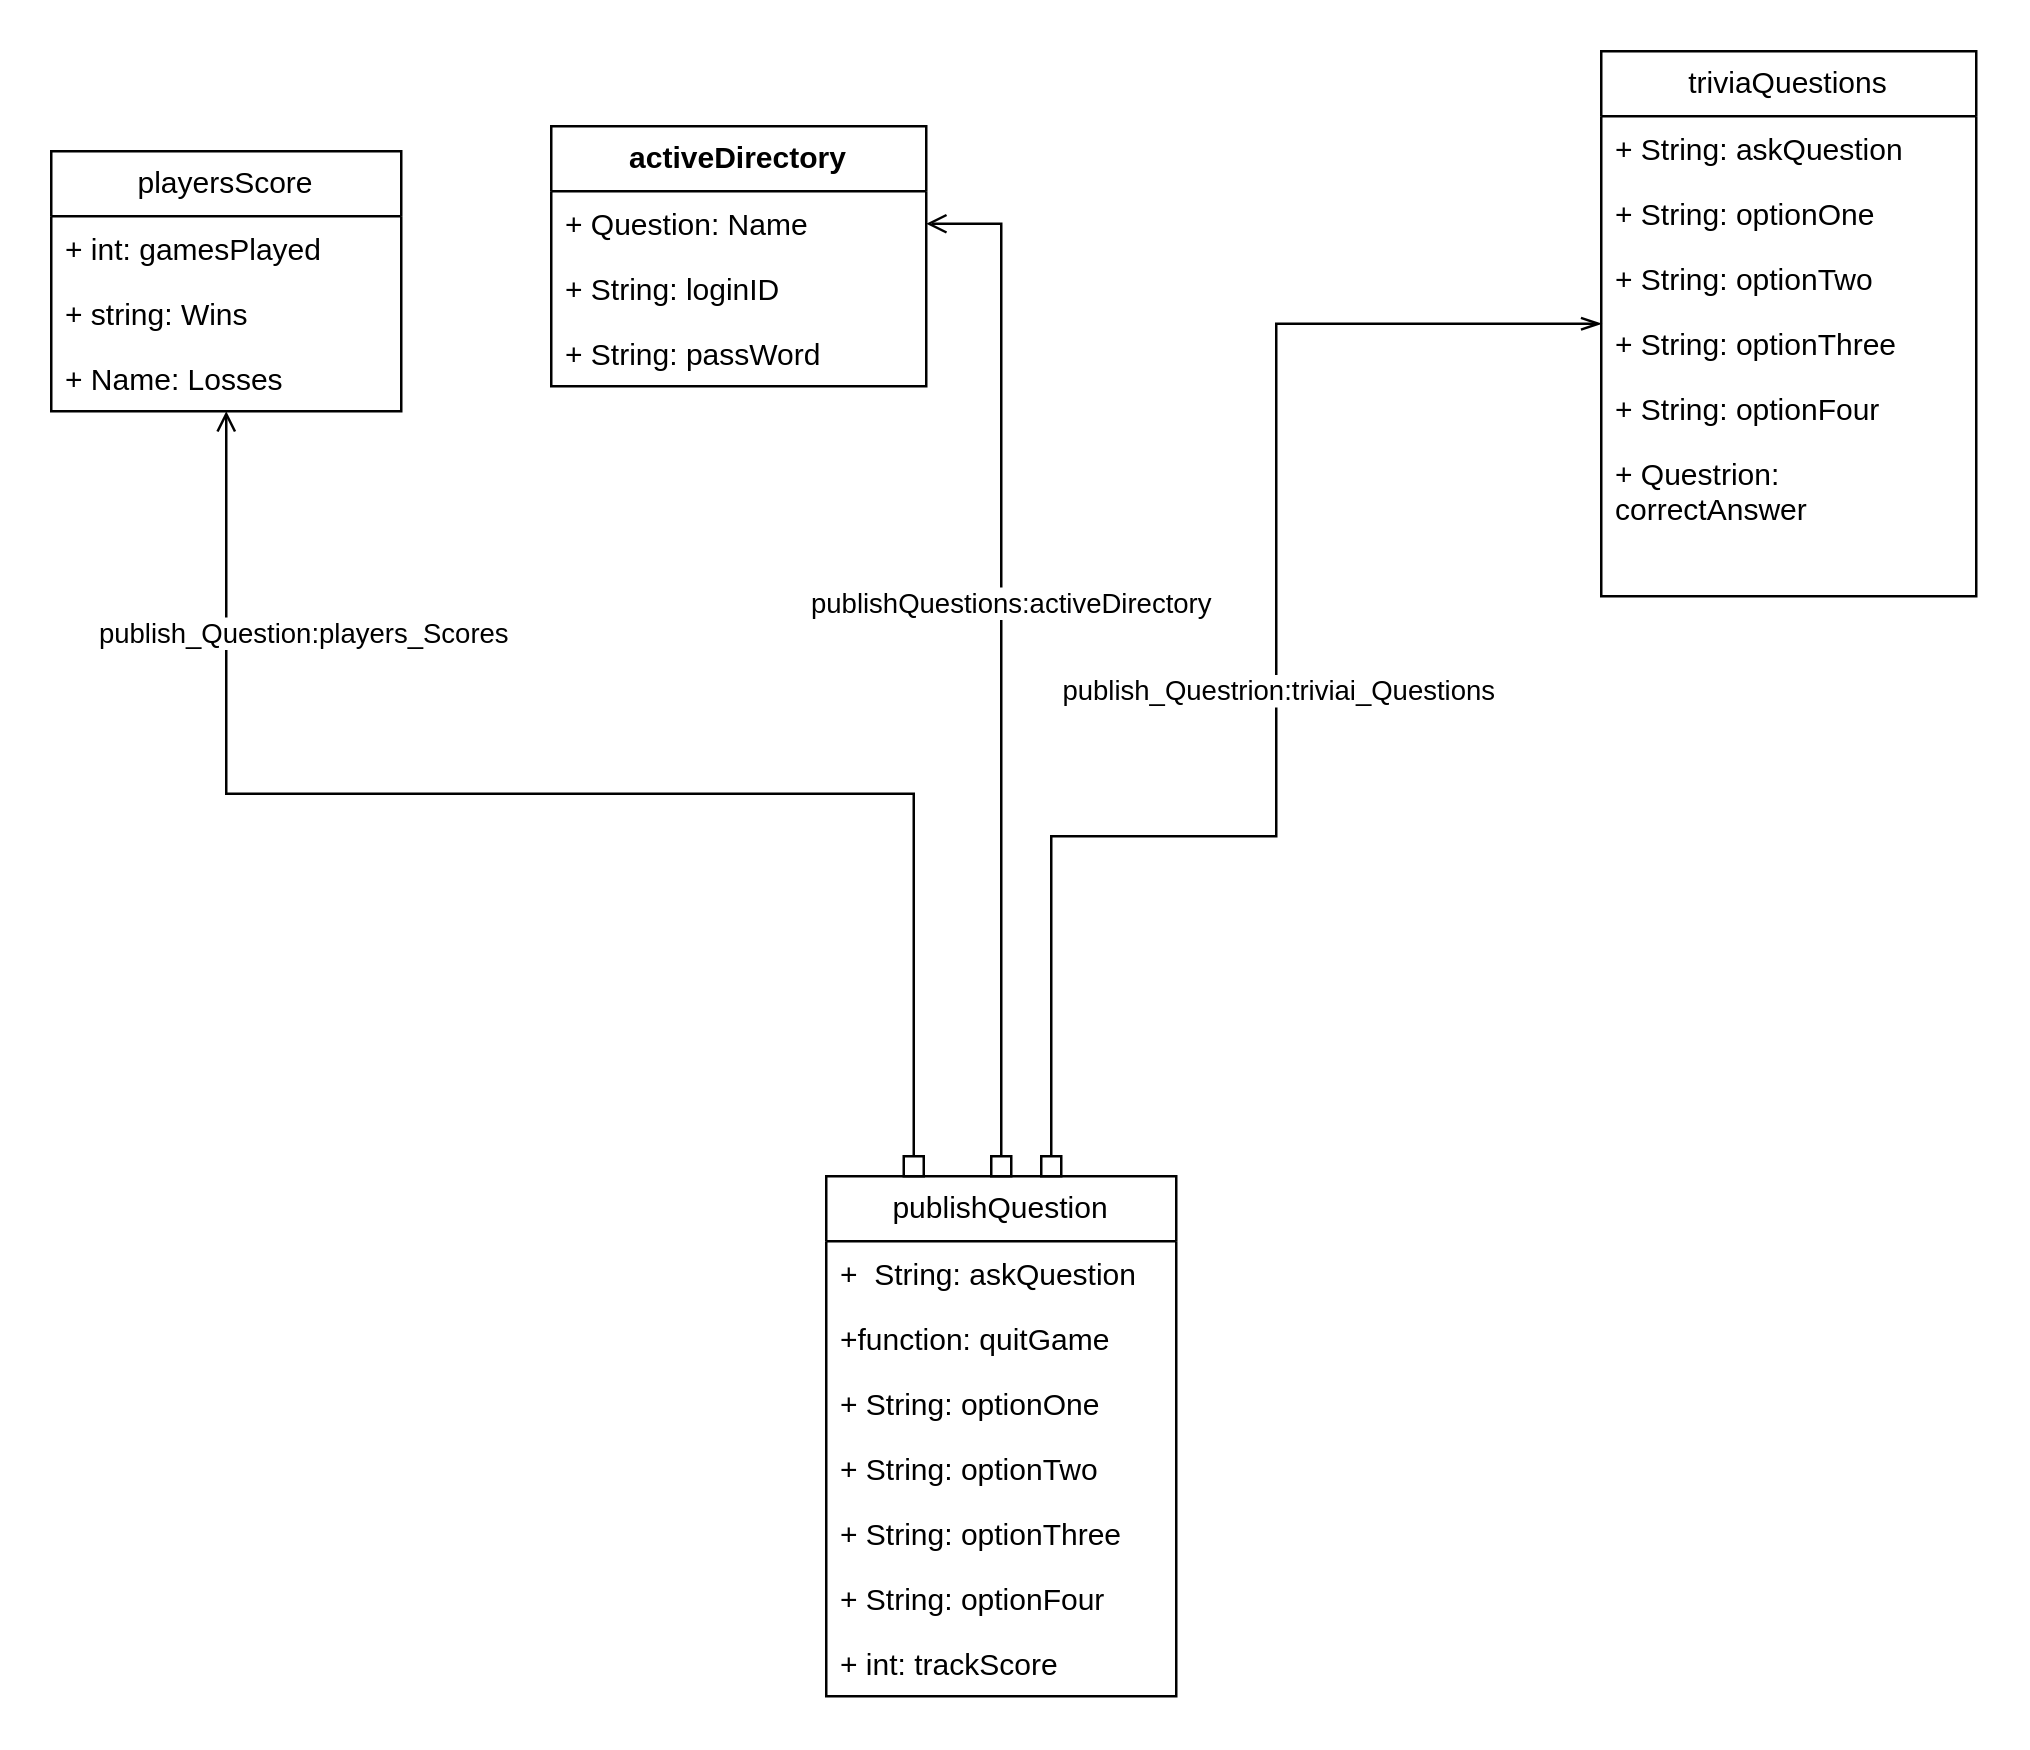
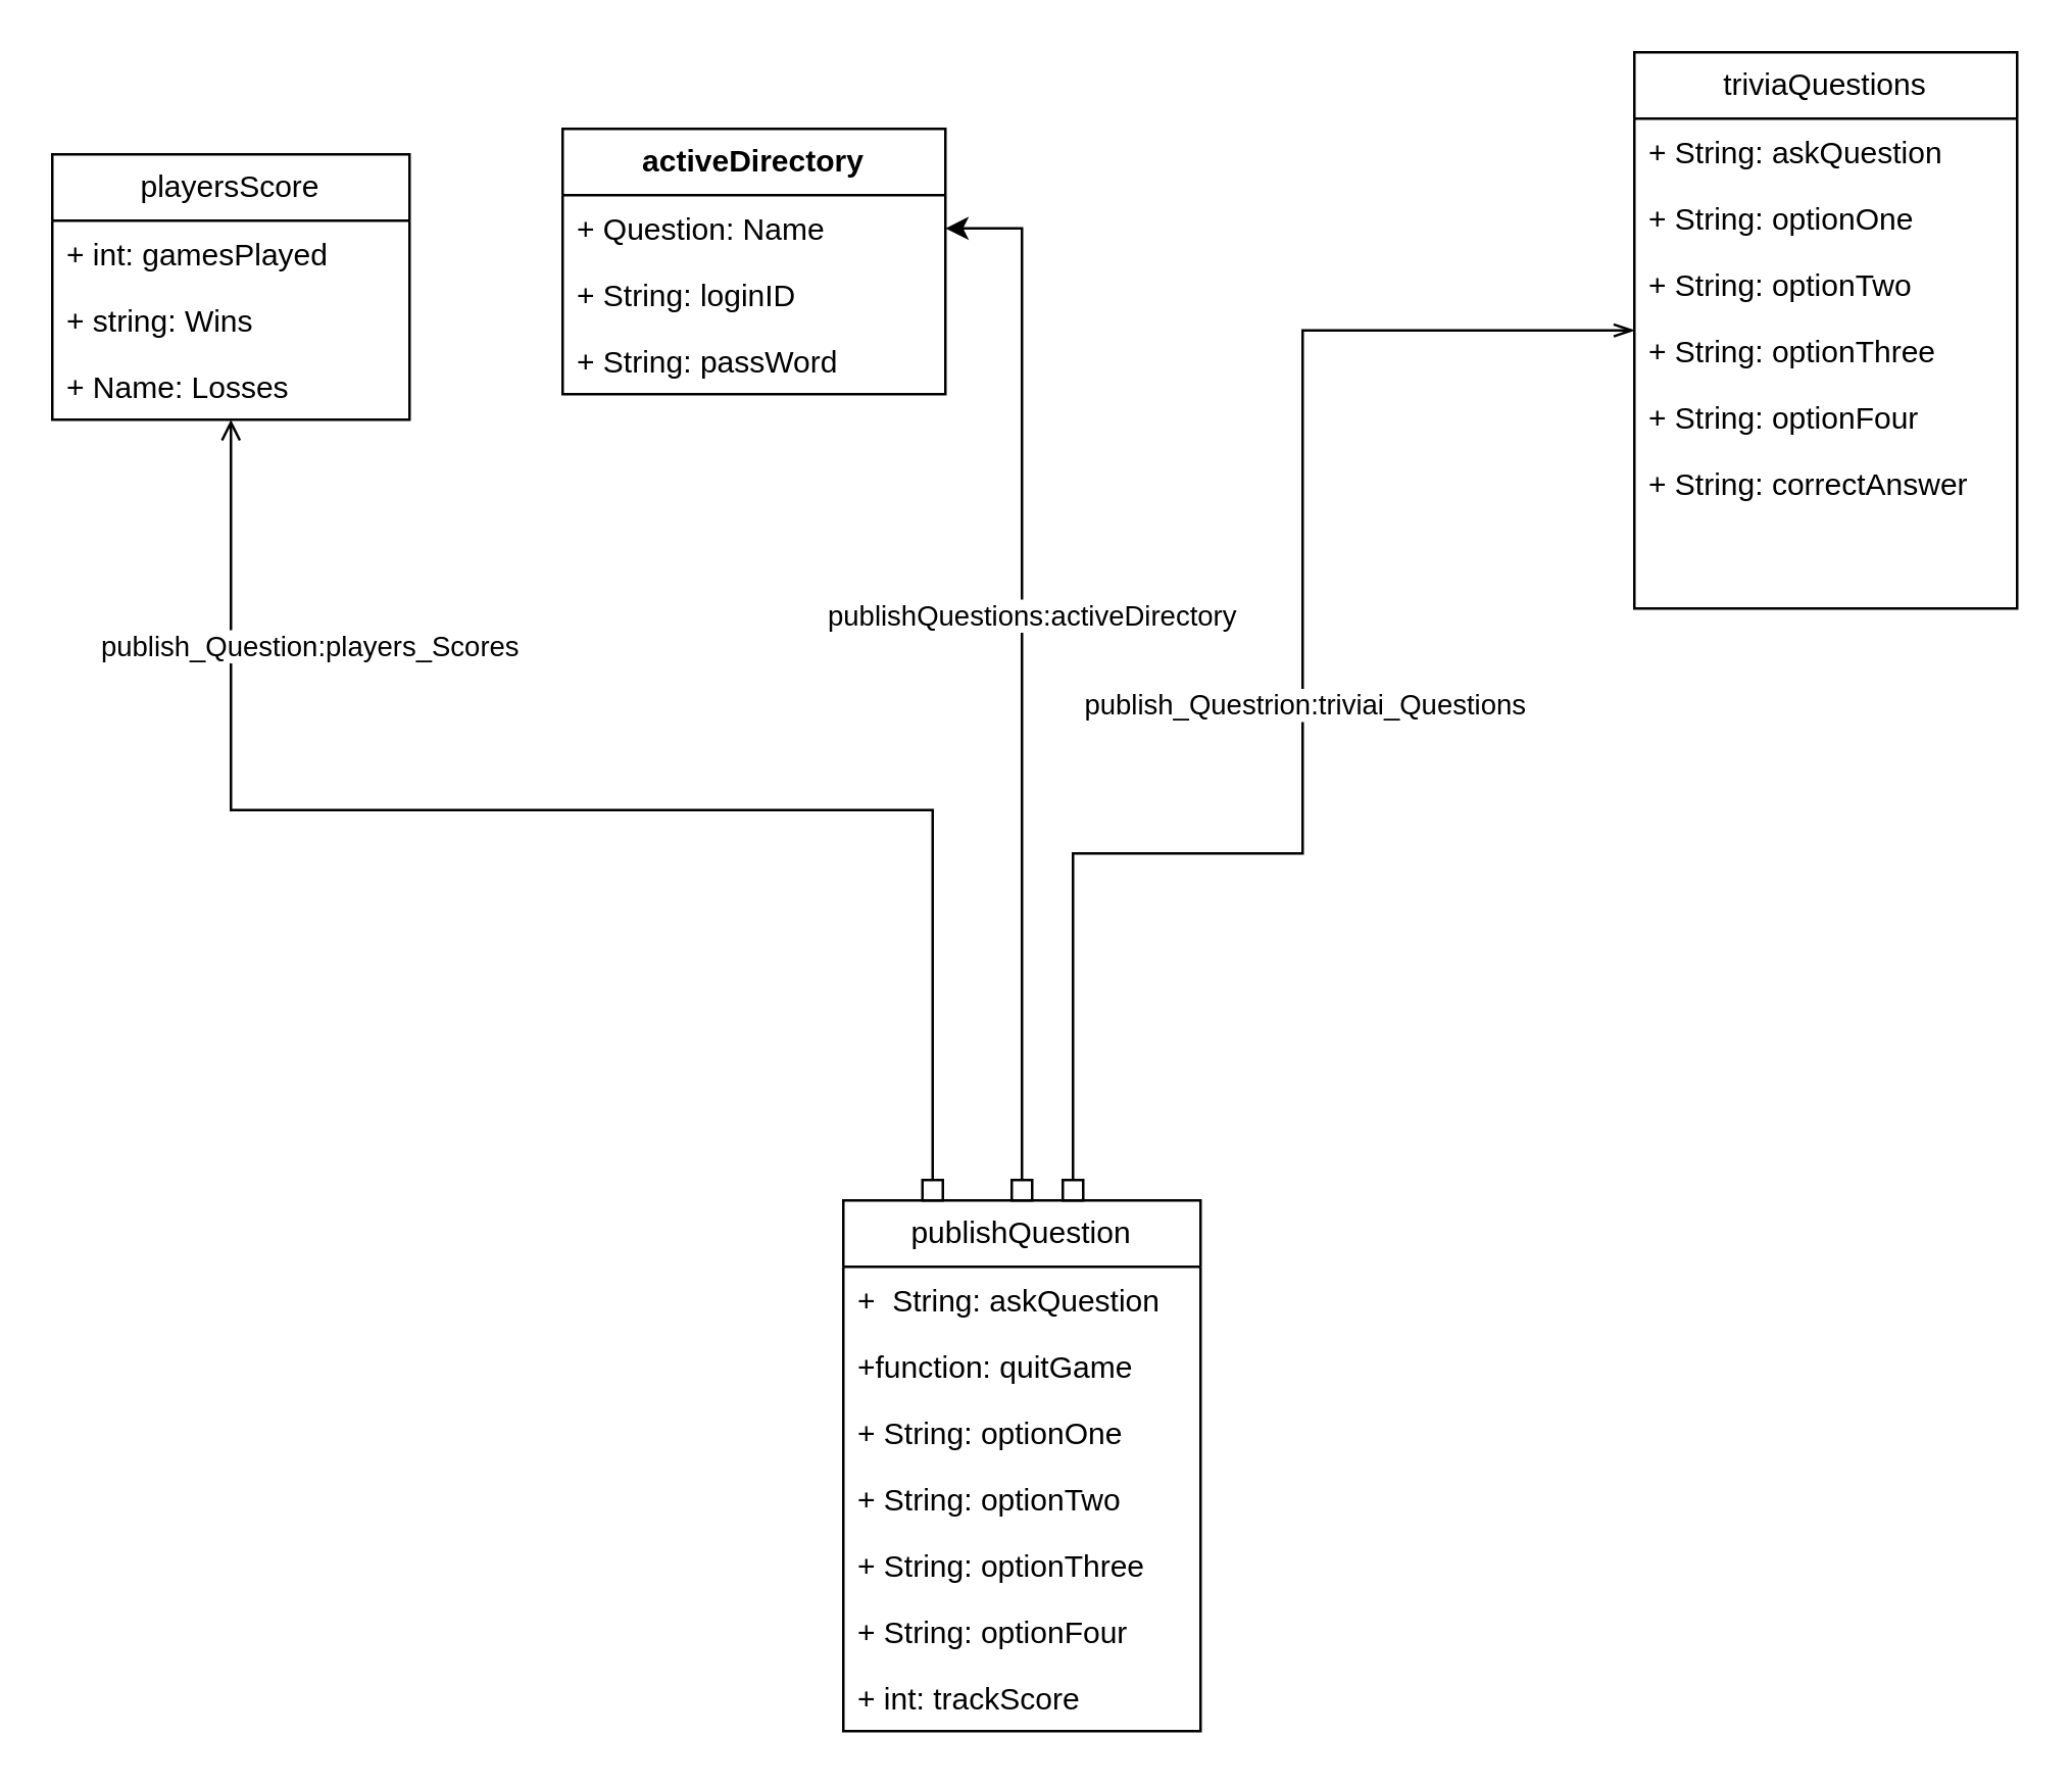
- <mxCell id="13" style="edgeStyle=orthogonalEdgeStyle;rounded=0;orthogonalLoop=1;jettySize=auto;html=1;startArrow=box;startFill=0;endArrow=open;" parent="1" source="16" target="25" edge="1"><mxGeometry relative="1" as="geometry" /></mxCell>
+ <mxCell id="13" style="edgeStyle=orthogonalEdgeStyle;rounded=0;orthogonalLoop=1;jettySize=auto;html=1;startArrow=box;startFill=0;" parent="1" source="16" target="25" edge="1"><mxGeometry relative="1" as="geometry" /></mxCell>
- <mxCell id="8" value="+ Questrion: correctAnswer" style="text;strokeColor=none;fillColor=none;align=left;verticalAlign=top;spacingLeft=4;spacingRight=4;overflow=hidden;rotatable=0;points=[[0,0.5],[1,0.5]];portConstraint=eastwest;whiteSpace=wrap;html=1;" parent="2" vertex="1"><mxGeometry y="156" width="150" height="62" as="geometry" /></mxCell>
+ <mxCell id="8" value="+ String: correctAnswer" style="text;strokeColor=none;fillColor=none;align=left;verticalAlign=top;spacingLeft=4;spacingRight=4;overflow=hidden;rotatable=0;points=[[0,0.5],[1,0.5]];portConstraint=eastwest;whiteSpace=wrap;html=1;" parent="2" vertex="1"><mxGeometry y="156" width="150" height="62" as="geometry" /></mxCell>
